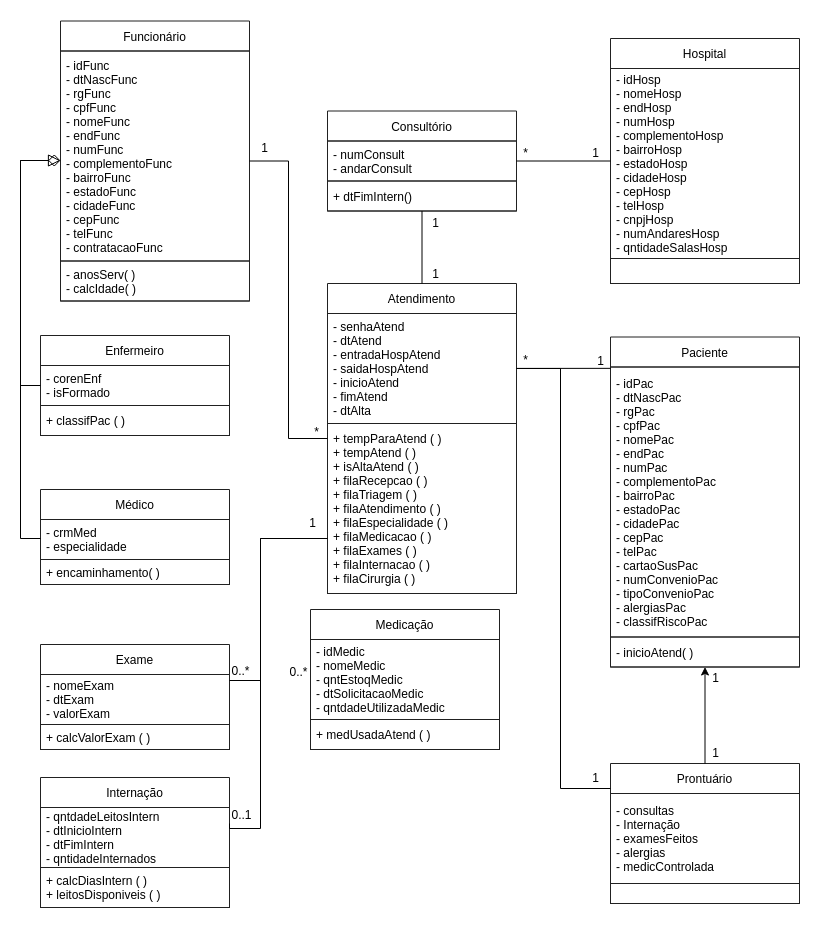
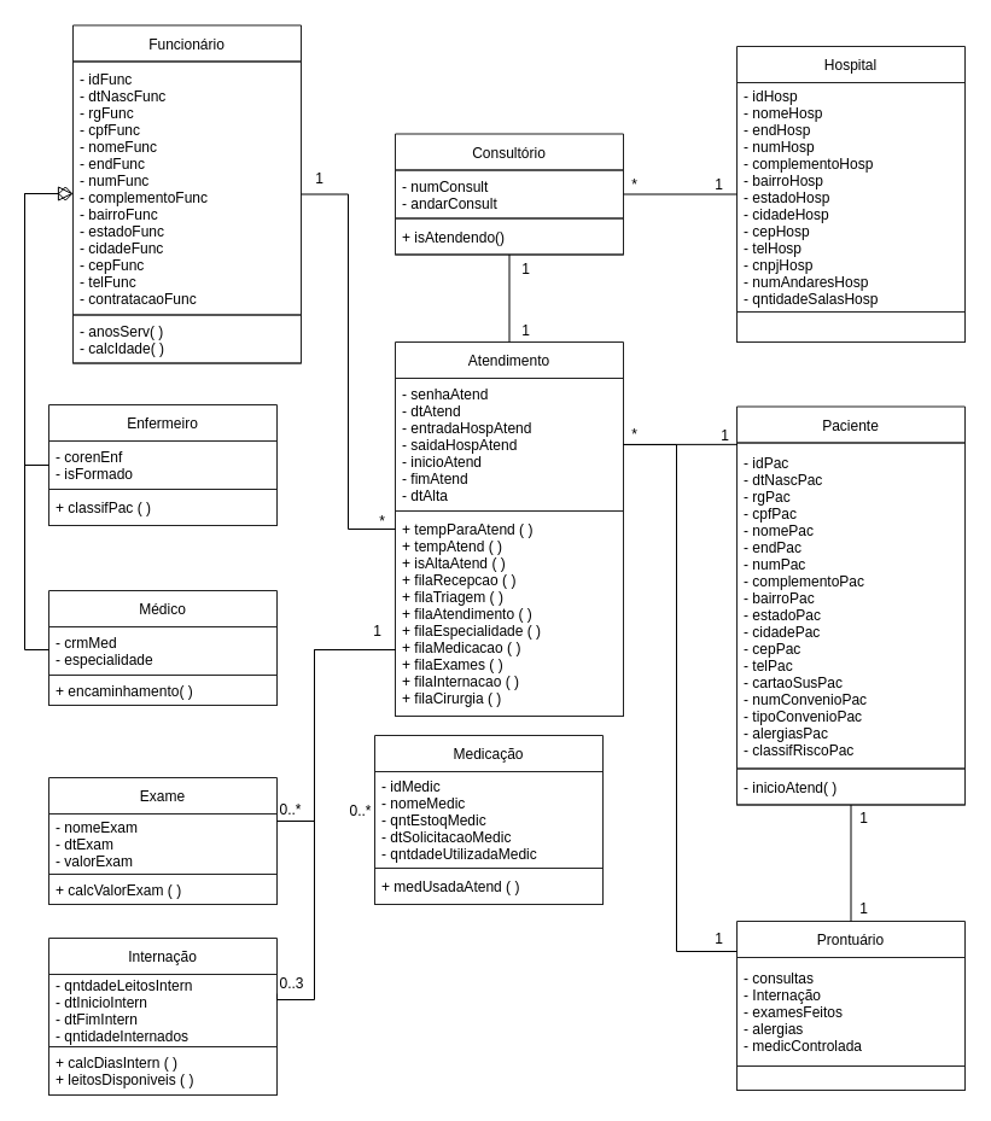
- <mxCell id="10" value="+ dtFimIntern()" style="text;strokeColor=#212121;fillColor=none;align=left;verticalAlign=middle;spacingLeft=4;spacingRight=4;overflow=hidden;points=[[0,0.5],[1,0.5]];portConstraint=eastwest;rotatable=0;" vertex="1" parent="8"><mxGeometry y="70" width="189" height="30" as="geometry" /></mxCell>
+ <mxCell id="10" value="+ isAtendendo()" style="text;strokeColor=#212121;fillColor=none;align=left;verticalAlign=middle;spacingLeft=4;spacingRight=4;overflow=hidden;points=[[0,0.5],[1,0.5]];portConstraint=eastwest;rotatable=0;" vertex="1" parent="8"><mxGeometry y="70" width="189" height="30" as="geometry" /></mxCell>
- <mxCell id="43" value="" style="endArrow=classic;html=1;rounded=0;" edge="1" parent="1" source="40" target="2"><mxGeometry width="50" height="50" relative="1" as="geometry"><mxPoint x="240" y="798" as="sourcePoint" /><mxPoint x="290" y="748" as="targetPoint" /></mxGeometry></mxCell>
+ <mxCell id="43" value="" style="endArrow=none;html=1;rounded=0;" edge="1" parent="1" source="40" target="2"><mxGeometry width="50" height="50" relative="1" as="geometry"><mxPoint x="240" y="798" as="sourcePoint" /><mxPoint x="290" y="748" as="targetPoint" /></mxGeometry></mxCell>
- <mxCell id="58" value="0..1" style="text;html=1;align=center;verticalAlign=middle;resizable=0;points=[];autosize=1;strokeColor=none;fillColor=none;" vertex="1" parent="1"><mxGeometry x="221" y="800" width="40" height="30" as="geometry" /></mxCell>
+ <mxCell id="58" value="0..3" style="text;html=1;align=center;verticalAlign=middle;resizable=0;points=[];autosize=1;strokeColor=none;fillColor=none;" vertex="1" parent="1"><mxGeometry x="221" y="800" width="40" height="30" as="geometry" /></mxCell>
